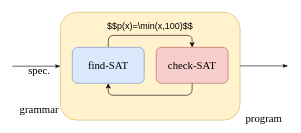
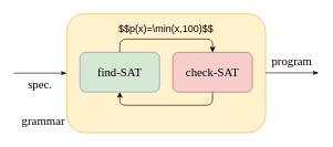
- <mxCell id="4" value="find-SAT" style="rounded=1;whiteSpace=wrap;html=1;fontSize=18;fillColor=#dae8fc;strokeColor=#6c8ebf;fontFamily=Times New Roman;" parent="1" vertex="1"><mxGeometry x="120" y="78.5" width="120" height="60" as="geometry" /></mxCell>
+ <mxCell id="4" value="find-SAT" style="rounded=1;whiteSpace=wrap;html=1;fontSize=18;fillColor=#d5e8d4;strokeColor=#6c8ebf;fontFamily=Times New Roman;" parent="1" vertex="1"><mxGeometry x="120" y="78.5" width="120" height="60" as="geometry" /></mxCell>
- <mxCell id="8" value="&lt;div&gt;spec.&lt;/div&gt;" style="text;html=1;strokeColor=none;fillColor=none;align=center;verticalAlign=middle;whiteSpace=wrap;rounded=0;fontSize=18;fontFamily=Times New Roman;" parent="1" vertex="1"><mxGeometry x="45" y="107.5" width="40" height="20" as="geometry" /></mxCell>
+ <mxCell id="8" value="&lt;div&gt;spec.&lt;/div&gt;" style="text;html=1;strokeColor=none;fillColor=none;align=center;verticalAlign=middle;whiteSpace=wrap;rounded=0;fontSize=18;fontFamily=Times New Roman;" parent="1" vertex="1"><mxGeometry x="40" y="117.5" width="40" height="20" as="geometry" /></mxCell>
- <mxCell id="9" value="program" style="text;html=1;strokeColor=none;fillColor=none;align=center;verticalAlign=middle;whiteSpace=wrap;rounded=0;fontSize=18;fontFamily=Times New Roman;" parent="1" vertex="1"><mxGeometry x="420" y="186.5" width="40" height="20" as="geometry" /></mxCell>
+ <mxCell id="9" value="program" style="text;html=1;strokeColor=none;fillColor=none;align=center;verticalAlign=middle;whiteSpace=wrap;rounded=0;fontSize=18;fontFamily=Times New Roman;" parent="1" vertex="1"><mxGeometry x="420" y="81.5" width="40" height="20" as="geometry" /></mxCell>
